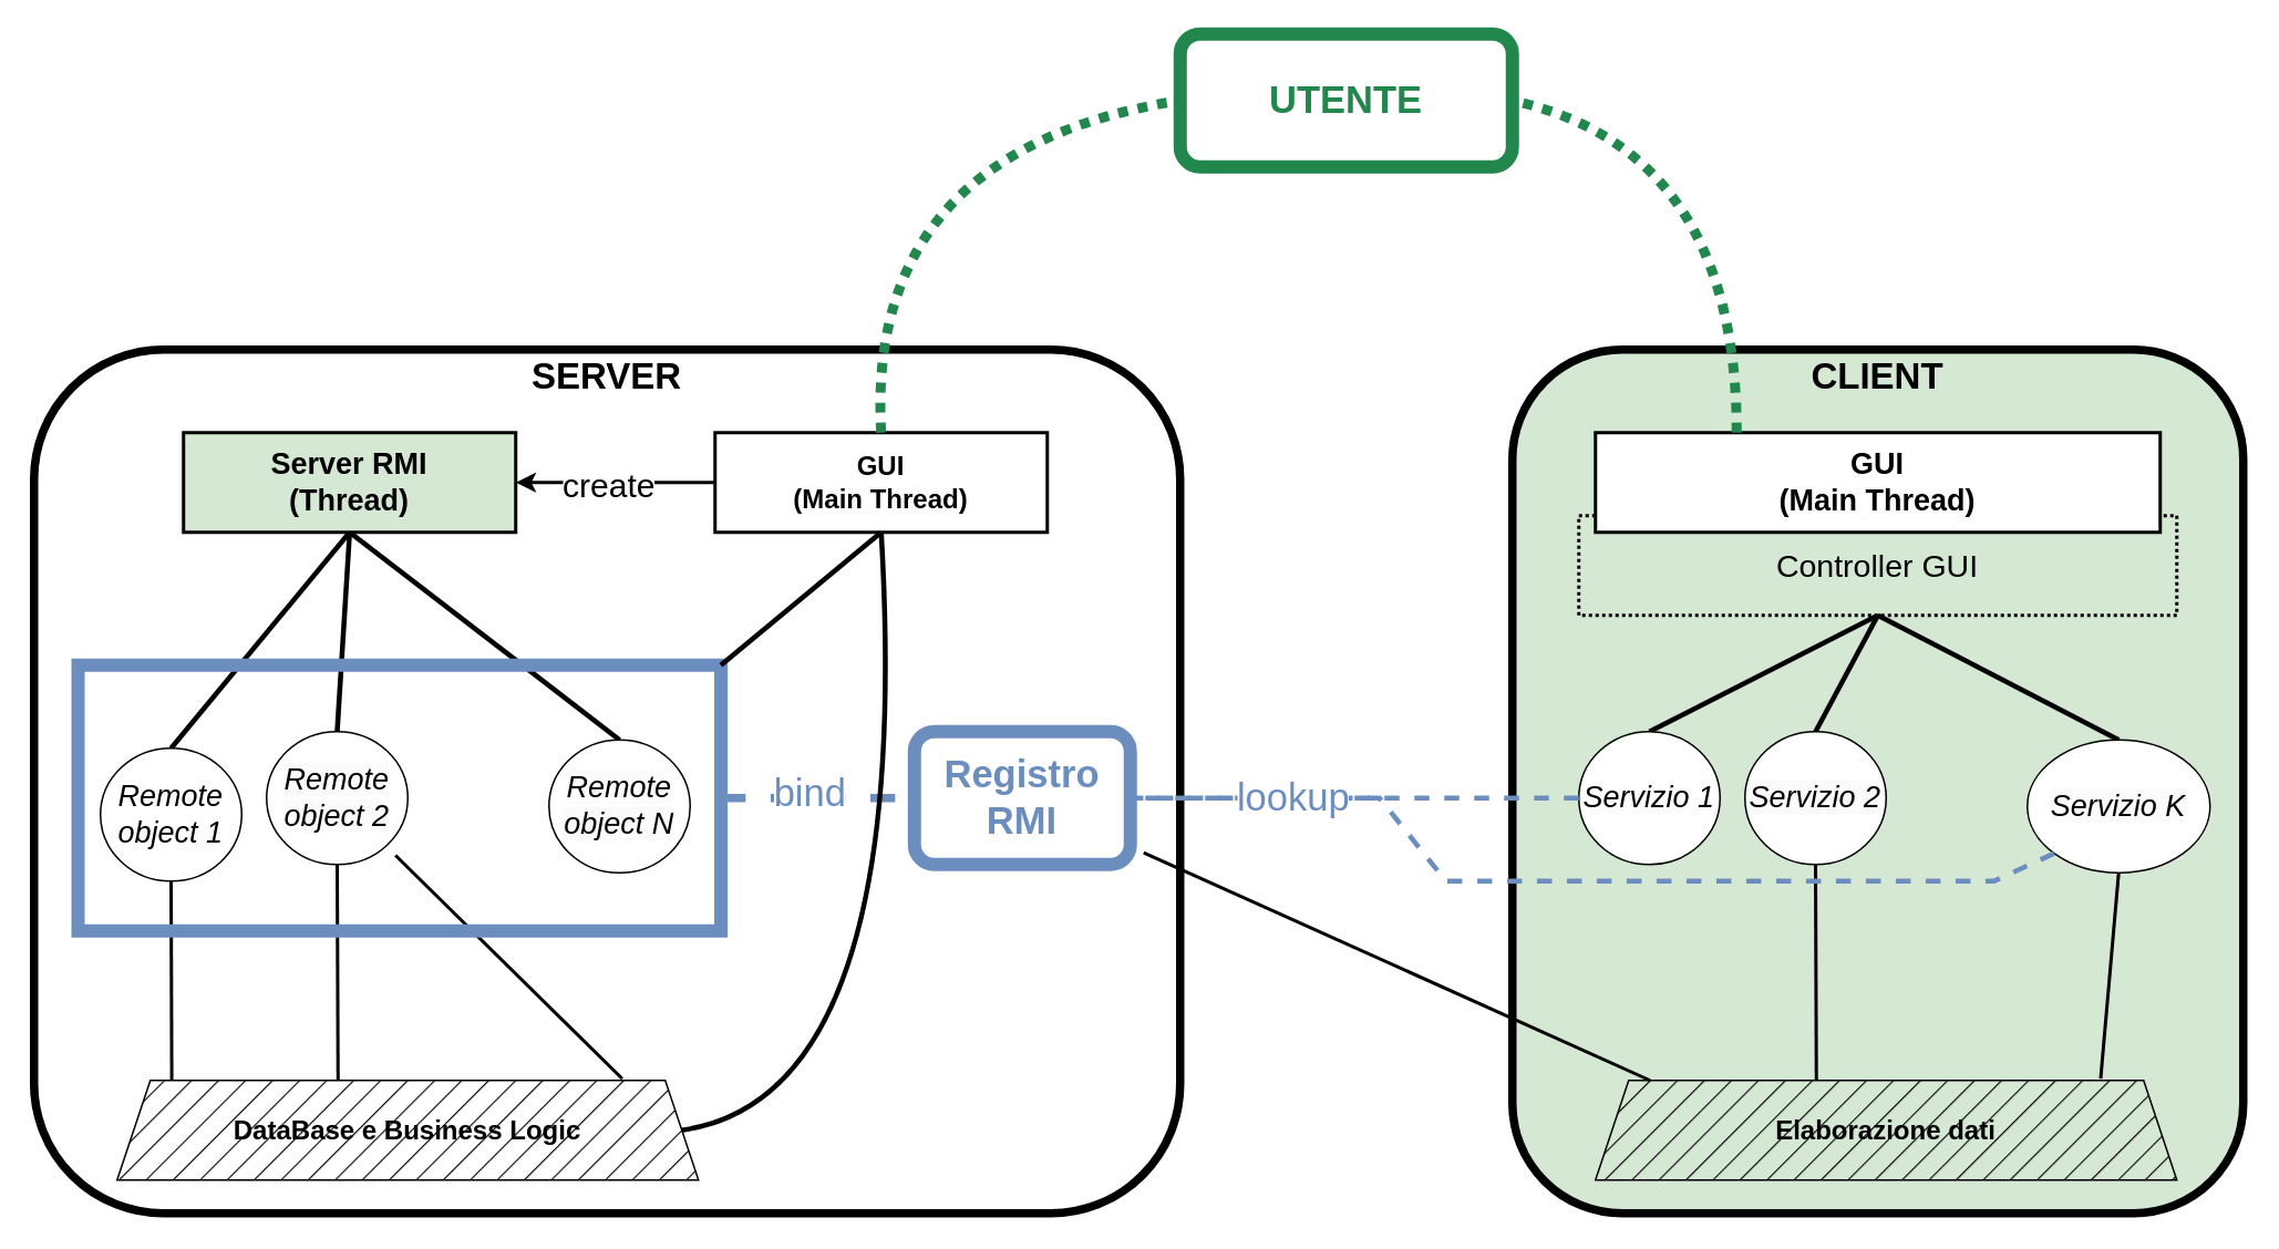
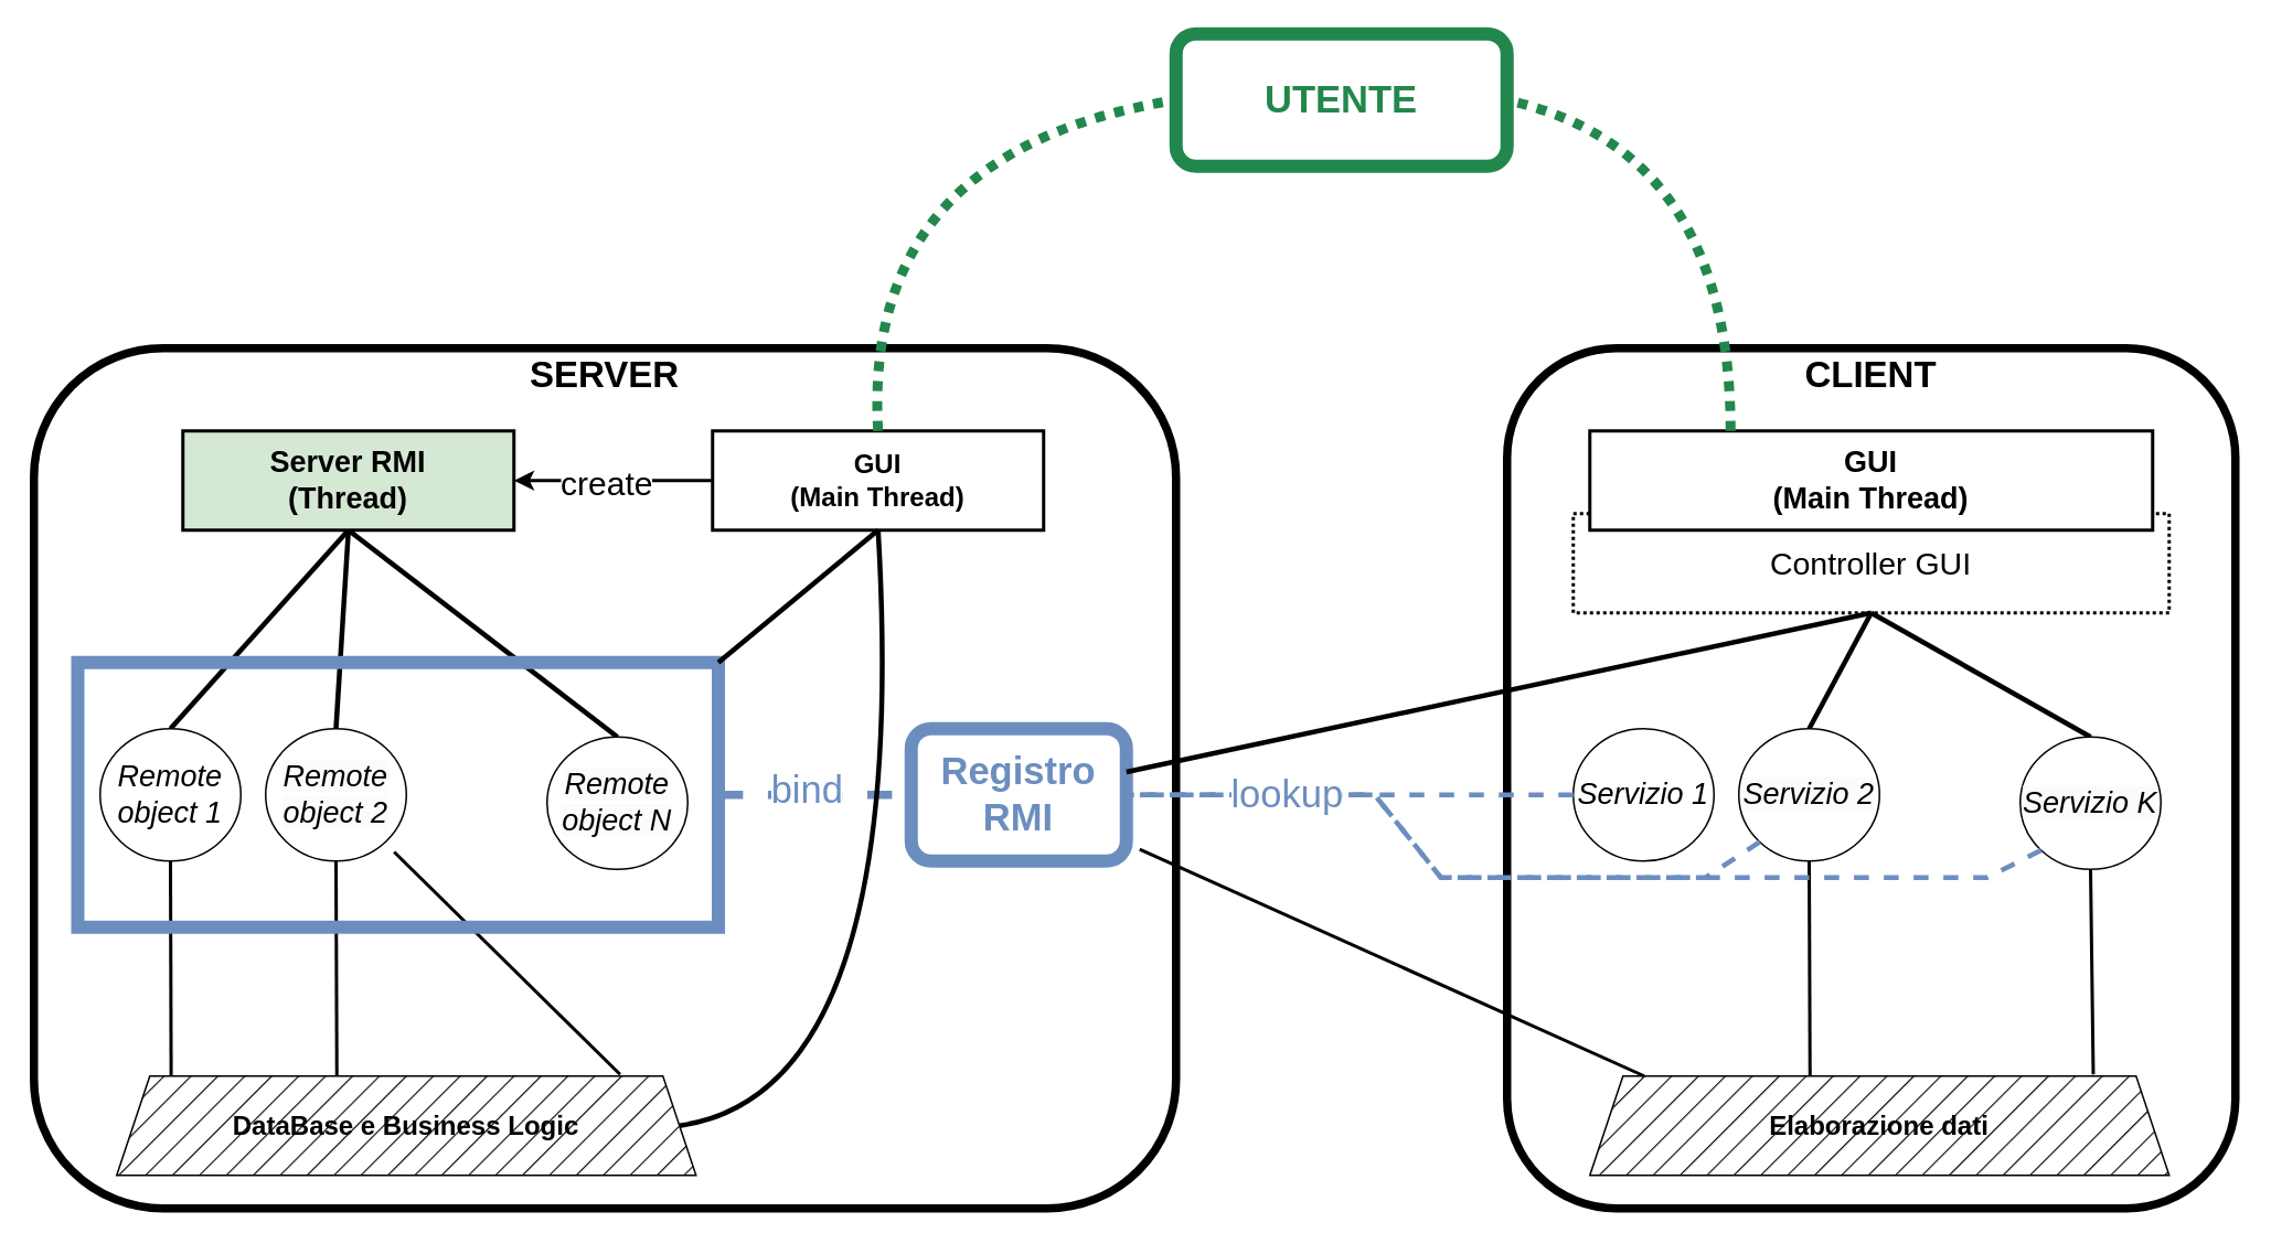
- <mxCell id="18" value="&lt;p style=&quot;margin:0px;margin-top:4px;text-align:center;&quot;&gt;&lt;font style=&quot;font-size: 22px;&quot;&gt;&lt;b&gt;CLIENT&lt;/b&gt;&lt;/font&gt;&lt;/p&gt;" style="verticalAlign=top;align=left;overflow=fill;fontSize=12;fontFamily=Helvetica;html=1;strokeWidth=5;rounded=1;shadow=0;glass=0;fillColor=#d5e8d4;" vertex="1" parent="1"><mxGeometry x="910" y="210" width="440" height="520" as="geometry" /></mxCell>
+ <mxCell id="18" value="&lt;p style=&quot;margin:0px;margin-top:4px;text-align:center;&quot;&gt;&lt;font style=&quot;font-size: 22px;&quot;&gt;&lt;b&gt;CLIENT&lt;/b&gt;&lt;/font&gt;&lt;/p&gt;" style="verticalAlign=top;align=left;overflow=fill;fontSize=12;fontFamily=Helvetica;html=1;strokeWidth=5;rounded=1;shadow=0;glass=0;" vertex="1" parent="1"><mxGeometry x="910" y="210" width="440" height="520" as="geometry" /></mxCell>
- <mxCell id="19" style="edgeStyle=none;html=1;entryX=0.5;entryY=0;entryDx=0;entryDy=0;exitX=0.5;exitY=1;exitDx=0;exitDy=0;strokeWidth=3;endArrow=none;endFill=0;" edge="1" parent="1" source="29" target="22"><mxGeometry relative="1" as="geometry"><mxPoint x="1080" y="350" as="sourcePoint" /></mxGeometry></mxCell>
+ <mxCell id="19" style="edgeStyle=none;html=1;exitX=0.5;exitY=1;exitDx=0;exitDy=0;strokeWidth=3;endArrow=none;endFill=0;" edge="1" parent="1" source="29" target="9"><mxGeometry relative="1" as="geometry"><mxPoint x="1080" y="350" as="sourcePoint" /></mxGeometry></mxCell>
- <mxCell id="25" value="&lt;i style=&quot;border-color: var(--border-color); color: rgb(0, 0, 0); font-family: Helvetica; font-size: 18px; font-variant-ligatures: normal; font-variant-caps: normal; font-weight: 400; letter-spacing: normal; orphans: 2; text-align: center; text-indent: 0px; text-transform: none; widows: 2; word-spacing: 0px; -webkit-text-stroke-width: 0px; background-color: rgb(251, 251, 251); text-decoration-thickness: initial; text-decoration-style: initial; text-decoration-color: initial;&quot;&gt;Servizio K&lt;/i&gt;" style="ellipse;whiteSpace=wrap;html=1;" vertex="1" parent="1"><mxGeometry x="1220" y="445" width="110" height="80" as="geometry" /></mxCell>
+ <mxCell id="25" value="&lt;i style=&quot;border-color: var(--border-color); color: rgb(0, 0, 0); font-family: Helvetica; font-size: 18px; font-variant-ligatures: normal; font-variant-caps: normal; font-weight: 400; letter-spacing: normal; orphans: 2; text-align: center; text-indent: 0px; text-transform: none; widows: 2; word-spacing: 0px; -webkit-text-stroke-width: 0px; background-color: rgb(251, 251, 251); text-decoration-thickness: initial; text-decoration-style: initial; text-decoration-color: initial;&quot;&gt;Servizio K&lt;/i&gt;" style="ellipse;whiteSpace=wrap;html=1;" vertex="1" parent="1"><mxGeometry x="1220" y="445" width="85" height="80" as="geometry" /></mxCell>
- <mxCell id="31" value="&lt;font style=&quot;font-size: 18px;&quot;&gt;&lt;i style=&quot;&quot;&gt;Remote object 1&lt;/i&gt;&lt;/font&gt;" style="ellipse;whiteSpace=wrap;html=1;" parent="1" vertex="1"><mxGeometry x="60" y="450" width="85" height="80" as="geometry" /></mxCell>
+ <mxCell id="31" value="&lt;font style=&quot;font-size: 18px;&quot;&gt;&lt;i style=&quot;&quot;&gt;Remote object 1&lt;/i&gt;&lt;/font&gt;" style="ellipse;whiteSpace=wrap;html=1;" parent="1" vertex="1"><mxGeometry x="60" y="440" width="85" height="80" as="geometry" /></mxCell>
+ <mxCell id="36" value="" style="endArrow=none;dashed=1;html=1;rounded=0;fontSize=23;fontColor=#6c8ebf;startSize=14;endSize=14;sourcePerimeterSpacing=8;targetPerimeterSpacing=8;exitX=0;exitY=1;exitDx=0;exitDy=0;strokeWidth=3;strokeColor=#6c8ebf;entryX=1;entryY=0.5;entryDx=0;entryDy=0;" edge="1" parent="1" source="24" target="9"><mxGeometry width="50" height="50" relative="1" as="geometry"><mxPoint x="960" y="490" as="sourcePoint" /><mxPoint x="730" y="500" as="targetPoint" /><Array as="points"><mxPoint x="1030" y="530" /><mxPoint x="870" y="530" /><mxPoint x="830" y="480" /></Array></mxGeometry></mxCell>
